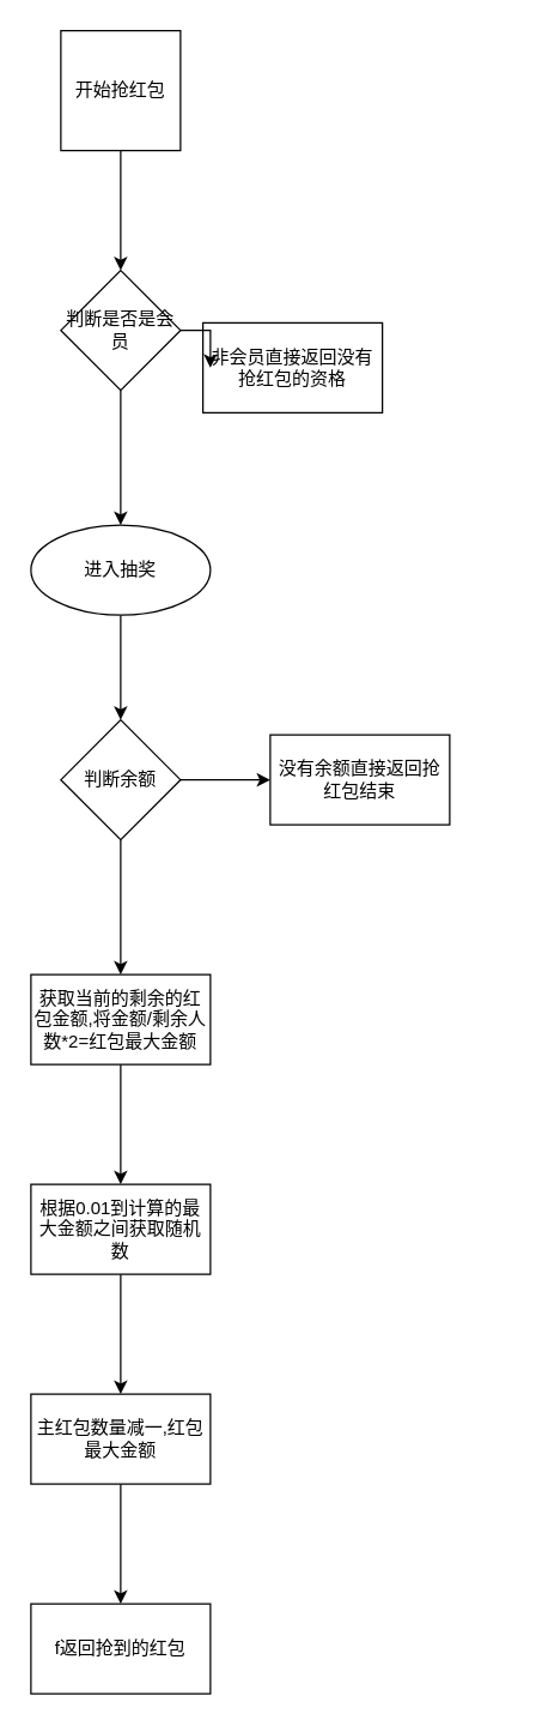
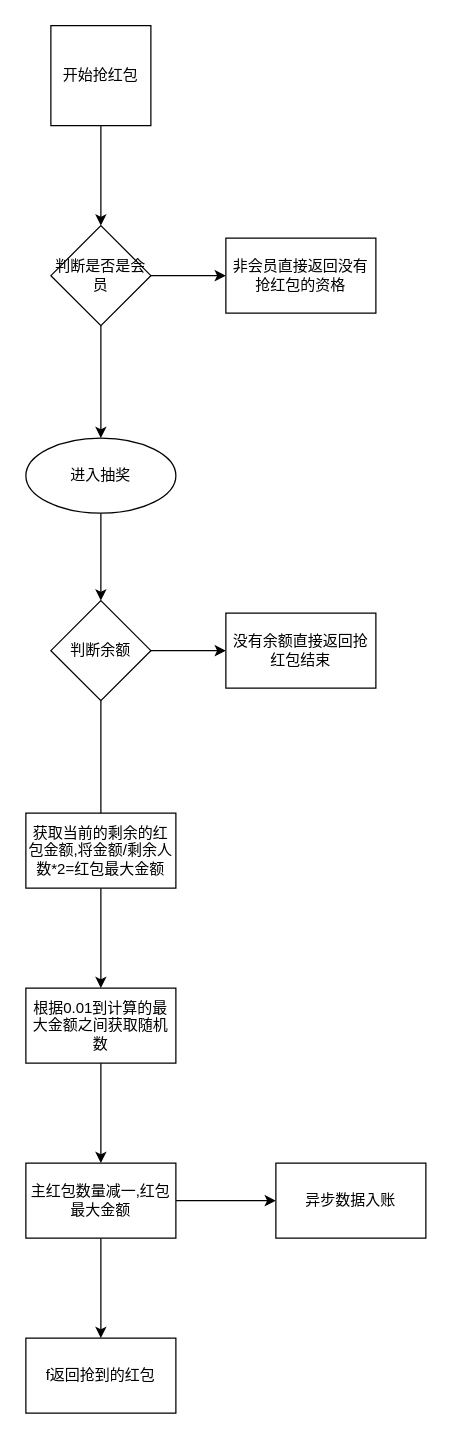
- <mxCell id="4" value="非会员直接返回没有抢红包的资格" style="whiteSpace=wrap;html=1;" vertex="1" parent="1"><mxGeometry x="135" y="215" width="120" height="60" as="geometry" /></mxCell>
+ <mxCell id="4" value="非会员直接返回没有抢红包的资格" style="whiteSpace=wrap;html=1;" vertex="1" parent="1"><mxGeometry x="180" y="190" width="120" height="60" as="geometry" /></mxCell>
- <mxCell id="11" value="" style="edgeStyle=orthogonalEdgeStyle;rounded=0;orthogonalLoop=1;jettySize=auto;html=1;" edge="1" parent="1" source="12" target="15"><mxGeometry relative="1" as="geometry" /></mxCell>
+ <mxCell id="11" value="" style="edgeStyle=orthogonalEdgeStyle;rounded=0;orthogonalLoop=1;jettySize=auto;html=1;endArrow=none;" edge="1" parent="1" source="12" target="15"><mxGeometry relative="1" as="geometry" /></mxCell>
+ <mxCell id="18" value="" style="edgeStyle=orthogonalEdgeStyle;rounded=0;orthogonalLoop=1;jettySize=auto;html=1;" edge="1" parent="1" source="20" target="21"><mxGeometry relative="1" as="geometry" /></mxCell>
+ <mxCell id="21" value="异步数据入账" style="whiteSpace=wrap;html=1;" vertex="1" parent="1"><mxGeometry x="220" y="930" width="120" height="60" as="geometry" /></mxCell>
